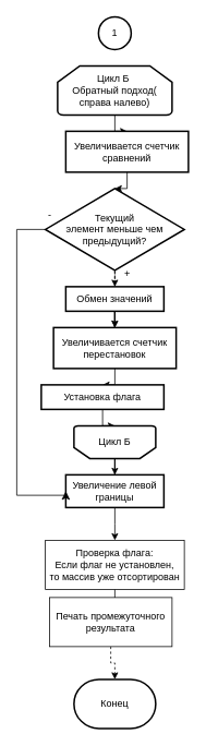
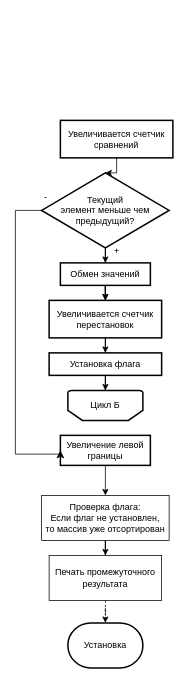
- <mxCell id="2" value="1" style="ellipse;whiteSpace=wrap;html=1;strokeWidth=2;" parent="1" vertex="1"><mxGeometry x="120" y="20" width="40" height="40" as="geometry" /></mxCell>
- <mxCell id="4" value="Цикл Б&amp;nbsp;&lt;div&gt;Обратный подход( справа налево)&lt;/div&gt;" style="strokeWidth=2;html=1;shape=mxgraph.flowchart.loop_limit;whiteSpace=wrap;" parent="1" vertex="1"><mxGeometry x="70" y="80" width="140" height="60" as="geometry" /></mxCell>
- <mxCell id="3" value="" style="edgeStyle=orthogonalEdgeStyle;rounded=0;orthogonalLoop=1;jettySize=auto;html=1;" parent="1" source="4" target="6" edge="1"><mxGeometry relative="1" as="geometry" /></mxCell>
- <mxCell id="7" value="" style="edgeStyle=orthogonalEdgeStyle;rounded=0;orthogonalLoop=1;jettySize=auto;html=1;dashed=1;" parent="1" source="8" target="15" edge="1"><mxGeometry relative="1" as="geometry" /></mxCell>
+ <mxCell id="7" value="" style="edgeStyle=orthogonalEdgeStyle;rounded=0;orthogonalLoop=1;jettySize=auto;html=1;" parent="1" source="8" target="15" edge="1"><mxGeometry relative="1" as="geometry" /></mxCell>
- <mxCell id="17" value="Установка флага" style="whiteSpace=wrap;html=1;strokeWidth=2;" parent="1" vertex="1"><mxGeometry x="50" y="470" width="150" height="30" as="geometry" /></mxCell>
+ <mxCell id="17" value="Установка флага" style="whiteSpace=wrap;html=1;strokeWidth=2;" parent="1" vertex="1"><mxGeometry x="65" y="470" width="150" height="30" as="geometry" /></mxCell>
- <mxCell id="18" value="" style="edgeStyle=orthogonalEdgeStyle;rounded=0;orthogonalLoop=1;jettySize=auto;html=1;" parent="1" source="19" target="21" edge="1"><mxGeometry relative="1" as="geometry" /></mxCell>
- <mxCell id="27" value="Печать промежуточного результата" style="whiteSpace=wrap;html=1;" parent="1" vertex="1"><mxGeometry x="60" y="730" width="150" height="60" as="geometry" /></mxCell>
+ <mxCell id="27" value="Печать промежуточного результата" style="whiteSpace=wrap;html=1;" parent="1" vertex="1"><mxGeometry x="65" y="740" width="150" height="60" as="geometry" /></mxCell>
- <mxCell id="28" value="Конец" style="strokeWidth=2;html=1;shape=mxgraph.flowchart.terminator;whiteSpace=wrap;" parent="1" vertex="1"><mxGeometry x="90" y="830" width="100" height="60" as="geometry" /></mxCell>
+ <mxCell id="28" value="Установка" style="strokeWidth=2;html=1;shape=mxgraph.flowchart.terminator;whiteSpace=wrap;" parent="1" vertex="1"><mxGeometry x="90" y="830" width="100" height="60" as="geometry" /></mxCell>
